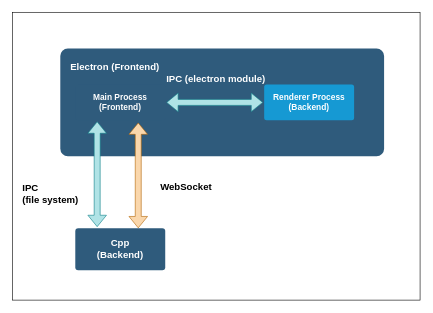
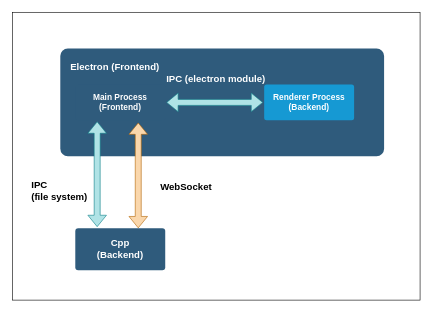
- <mxCell id="12" value="&lt;span style=&quot;font-family: Helvetica; font-size: 16px; font-style: normal; font-variant-ligatures: normal; font-variant-caps: normal; font-weight: 700; letter-spacing: normal; orphans: 2; text-align: center; text-indent: 0px; text-transform: none; widows: 2; word-spacing: 0px; -webkit-text-stroke-width: 0px; white-space: normal; text-decoration-thickness: initial; text-decoration-style: initial; text-decoration-color: initial; float: none; display: inline !important;&quot;&gt;IPC&lt;/span&gt;&lt;div&gt;&lt;span style=&quot;font-family: Helvetica; font-size: 16px; font-style: normal; font-variant-ligatures: normal; font-variant-caps: normal; font-weight: 700; letter-spacing: normal; orphans: 2; text-align: center; text-indent: 0px; text-transform: none; widows: 2; word-spacing: 0px; -webkit-text-stroke-width: 0px; white-space: normal; text-decoration-thickness: initial; text-decoration-style: initial; text-decoration-color: initial; float: none; display: inline !important;&quot;&gt;(file system)&lt;/span&gt;&lt;/div&gt;&lt;div&gt;&lt;span style=&quot;font-family: Helvetica; font-size: 16px; font-style: normal; font-variant-ligatures: normal; font-variant-caps: normal; font-weight: 700; letter-spacing: normal; orphans: 2; text-align: center; text-indent: 0px; text-transform: none; widows: 2; word-spacing: 0px; -webkit-text-stroke-width: 0px; white-space: normal; text-decoration-thickness: initial; text-decoration-style: initial; text-decoration-color: initial; float: none; display: inline !important;&quot;&gt;&lt;br&gt;&lt;/span&gt;&lt;/div&gt;" style="text;whiteSpace=wrap;html=1;fillColor=none;labelBackgroundColor=none;fontColor=#000000;" vertex="1" parent="1"><mxGeometry x="35" y="297" width="100" height="40" as="geometry" /></mxCell>
+ <mxCell id="12" value="&lt;span style=&quot;font-family: Helvetica; font-size: 16px; font-style: normal; font-variant-ligatures: normal; font-variant-caps: normal; font-weight: 700; letter-spacing: normal; orphans: 2; text-align: center; text-indent: 0px; text-transform: none; widows: 2; word-spacing: 0px; -webkit-text-stroke-width: 0px; white-space: normal; text-decoration-thickness: initial; text-decoration-style: initial; text-decoration-color: initial; float: none; display: inline !important;&quot;&gt;IPC&lt;/span&gt;&lt;div&gt;&lt;span style=&quot;font-family: Helvetica; font-size: 16px; font-style: normal; font-variant-ligatures: normal; font-variant-caps: normal; font-weight: 700; letter-spacing: normal; orphans: 2; text-align: center; text-indent: 0px; text-transform: none; widows: 2; word-spacing: 0px; -webkit-text-stroke-width: 0px; white-space: normal; text-decoration-thickness: initial; text-decoration-style: initial; text-decoration-color: initial; float: none; display: inline !important;&quot;&gt;(file system)&lt;/span&gt;&lt;/div&gt;&lt;div&gt;&lt;span style=&quot;font-family: Helvetica; font-size: 16px; font-style: normal; font-variant-ligatures: normal; font-variant-caps: normal; font-weight: 700; letter-spacing: normal; orphans: 2; text-align: center; text-indent: 0px; text-transform: none; widows: 2; word-spacing: 0px; -webkit-text-stroke-width: 0px; white-space: normal; text-decoration-thickness: initial; text-decoration-style: initial; text-decoration-color: initial; float: none; display: inline !important;&quot;&gt;&lt;br&gt;&lt;/span&gt;&lt;/div&gt;" style="text;whiteSpace=wrap;html=1;fillColor=none;labelBackgroundColor=none;fontColor=#000000;" vertex="1" parent="1"><mxGeometry x="50" y="292" width="100" height="40" as="geometry" /></mxCell>
